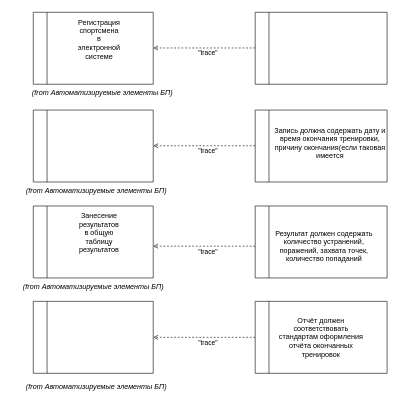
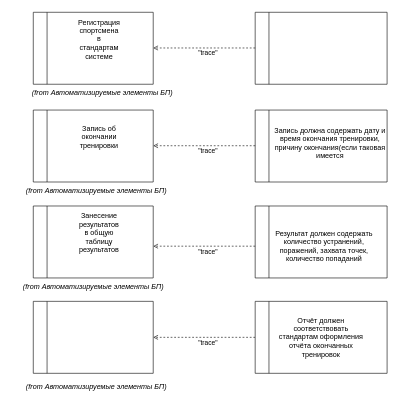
- <mxCell id="6" value="Регистрация спортсмена в электронной системе" style="text;html=1;strokeColor=none;fillColor=none;align=center;verticalAlign=middle;whiteSpace=wrap;rounded=0;" vertex="1" parent="5"><mxGeometry x="80" y="30" width="60" height="30" as="geometry" /></mxCell>
+ <mxCell id="6" value="Регистрация спортсмена в стандартам системе" style="text;html=1;strokeColor=none;fillColor=none;align=center;verticalAlign=middle;whiteSpace=wrap;rounded=0;" vertex="1" parent="5"><mxGeometry x="80" y="30" width="60" height="30" as="geometry" /></mxCell>
+ <mxCell id="11" value="Запись об окончании тренировки" style="text;html=1;strokeColor=none;fillColor=none;align=center;verticalAlign=middle;whiteSpace=wrap;rounded=0;" vertex="1" parent="10"><mxGeometry x="80" y="30" width="60" height="30" as="geometry" /></mxCell>
